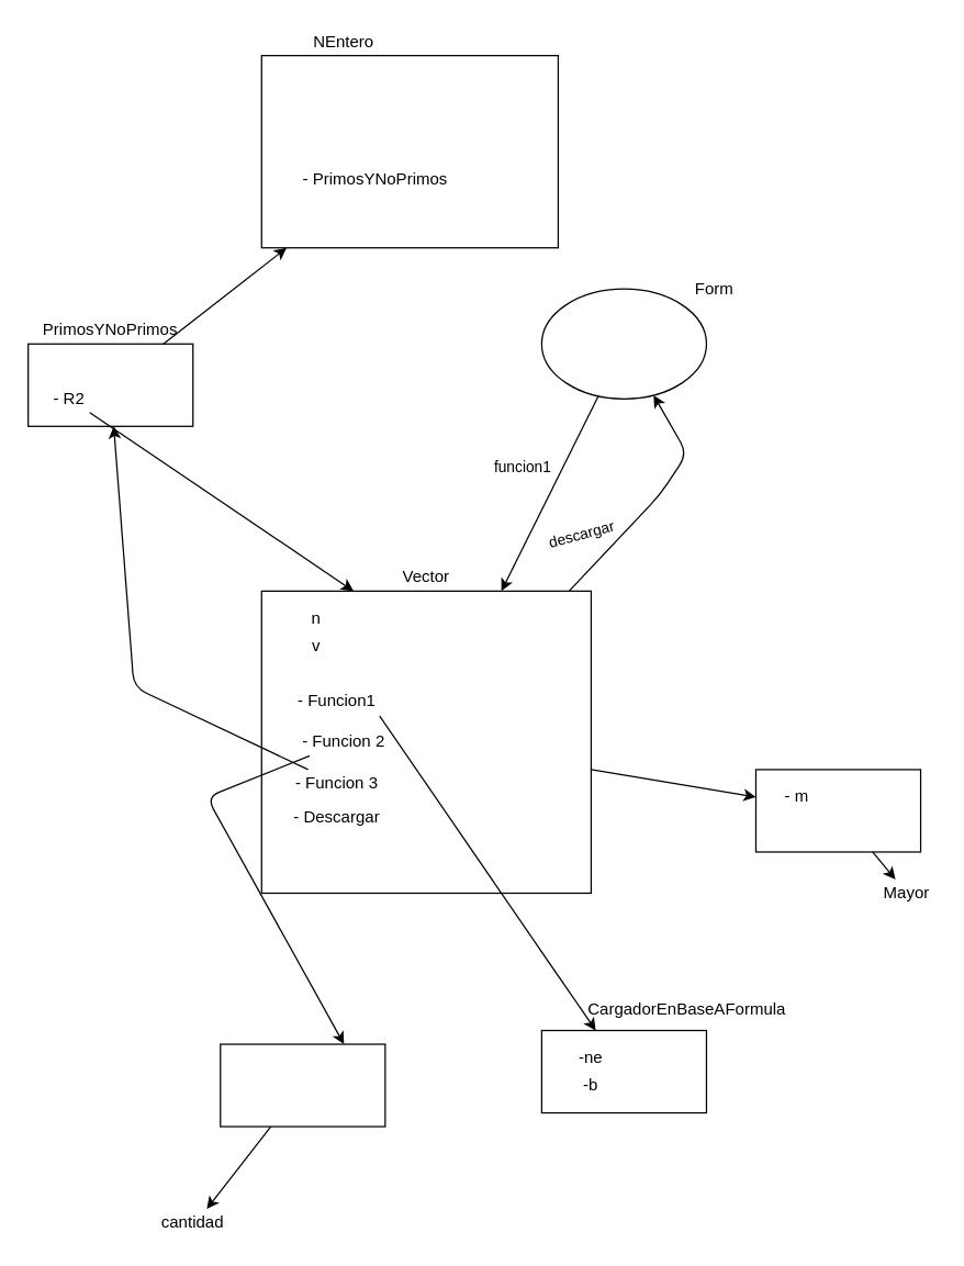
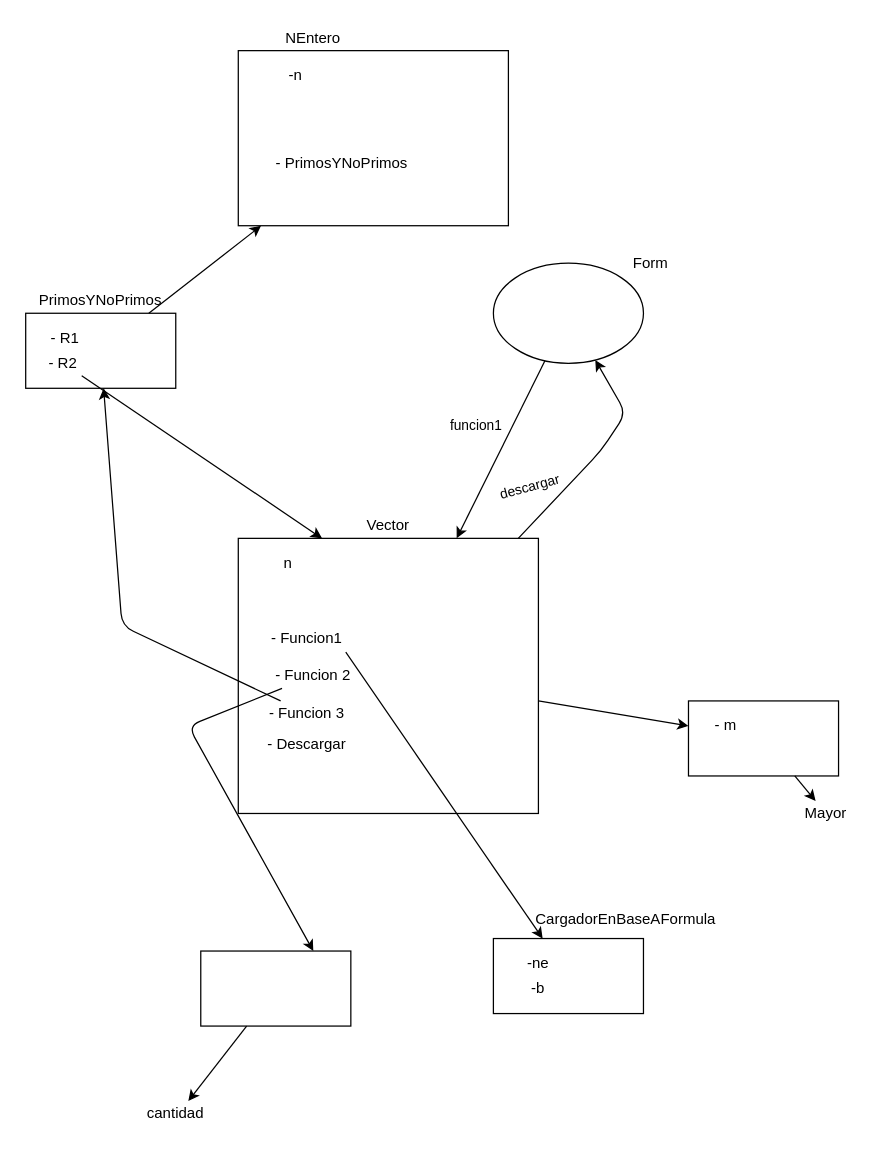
+ <mxCell id="39" value="-n" style="text;html=1;strokeColor=none;fillColor=none;align=center;verticalAlign=middle;whiteSpace=wrap;rounded=0;" vertex="1" parent="1"><mxGeometry x="216" y="50" width="40" height="20" as="geometry" /></mxCell>
+ <mxCell id="32" value="&amp;nbsp;- R1" style="text;html=1;strokeColor=none;fillColor=none;align=center;verticalAlign=middle;whiteSpace=wrap;rounded=0;" vertex="1" parent="1"><mxGeometry x="30" y="260" width="40" height="20" as="geometry" /></mxCell>
- <mxCell id="5" value="v" style="text;html=1;strokeColor=none;fillColor=none;align=center;verticalAlign=middle;whiteSpace=wrap;rounded=0;" vertex="1" parent="1"><mxGeometry x="210" y="460" width="40" height="20" as="geometry" /></mxCell>
